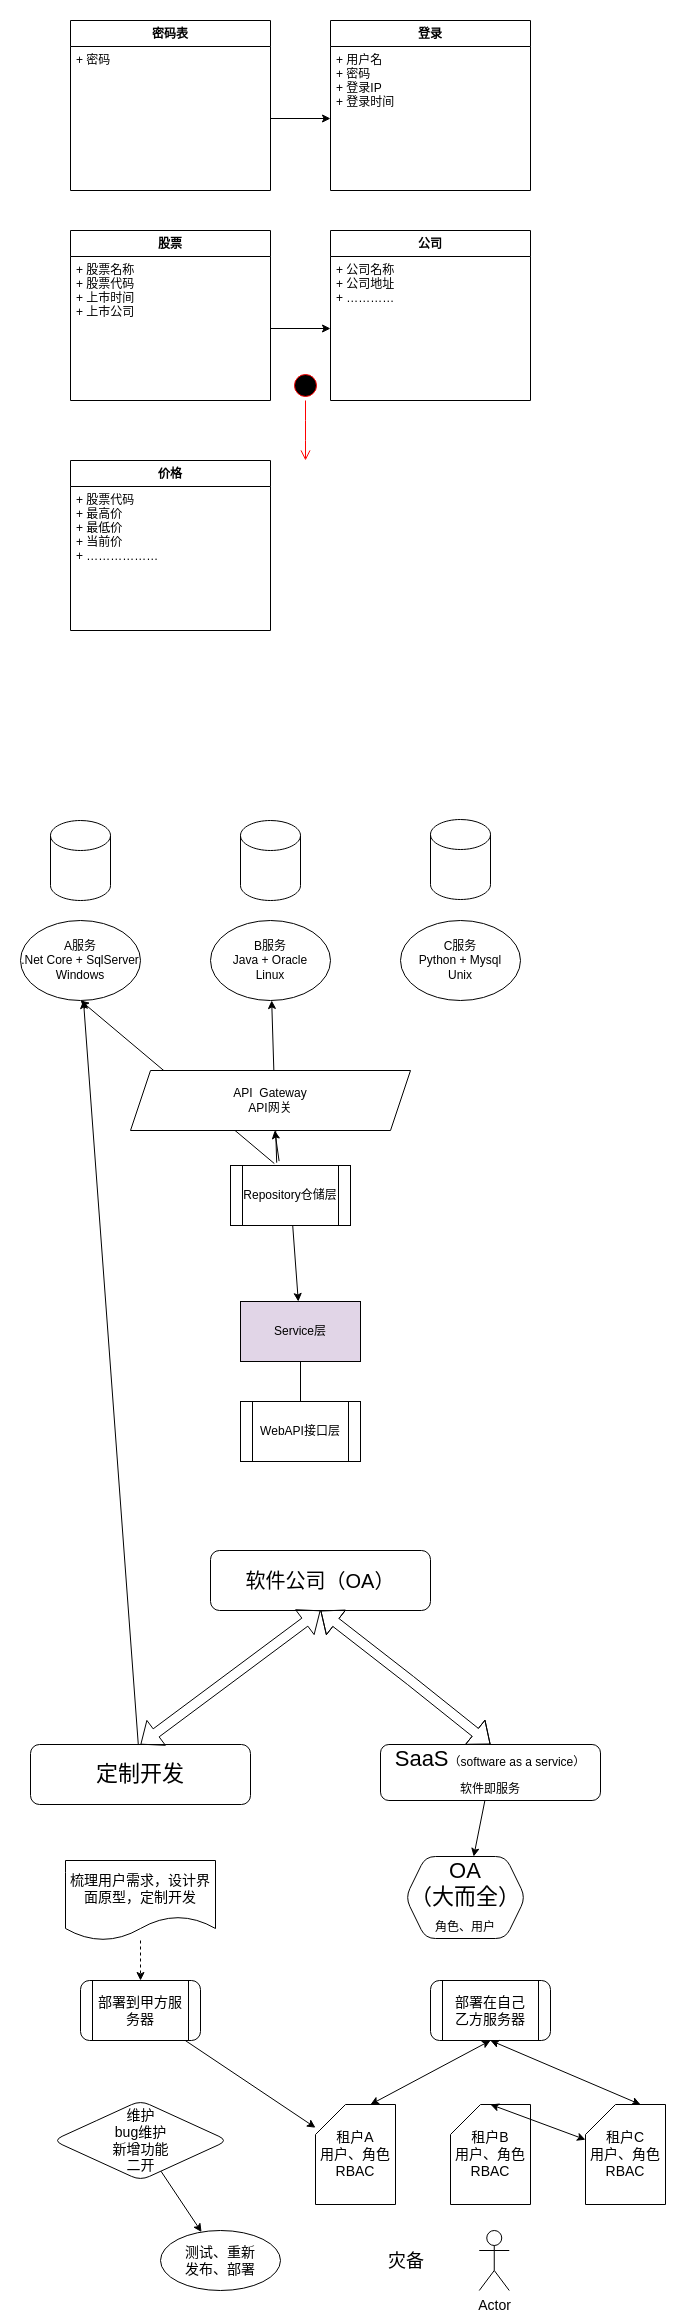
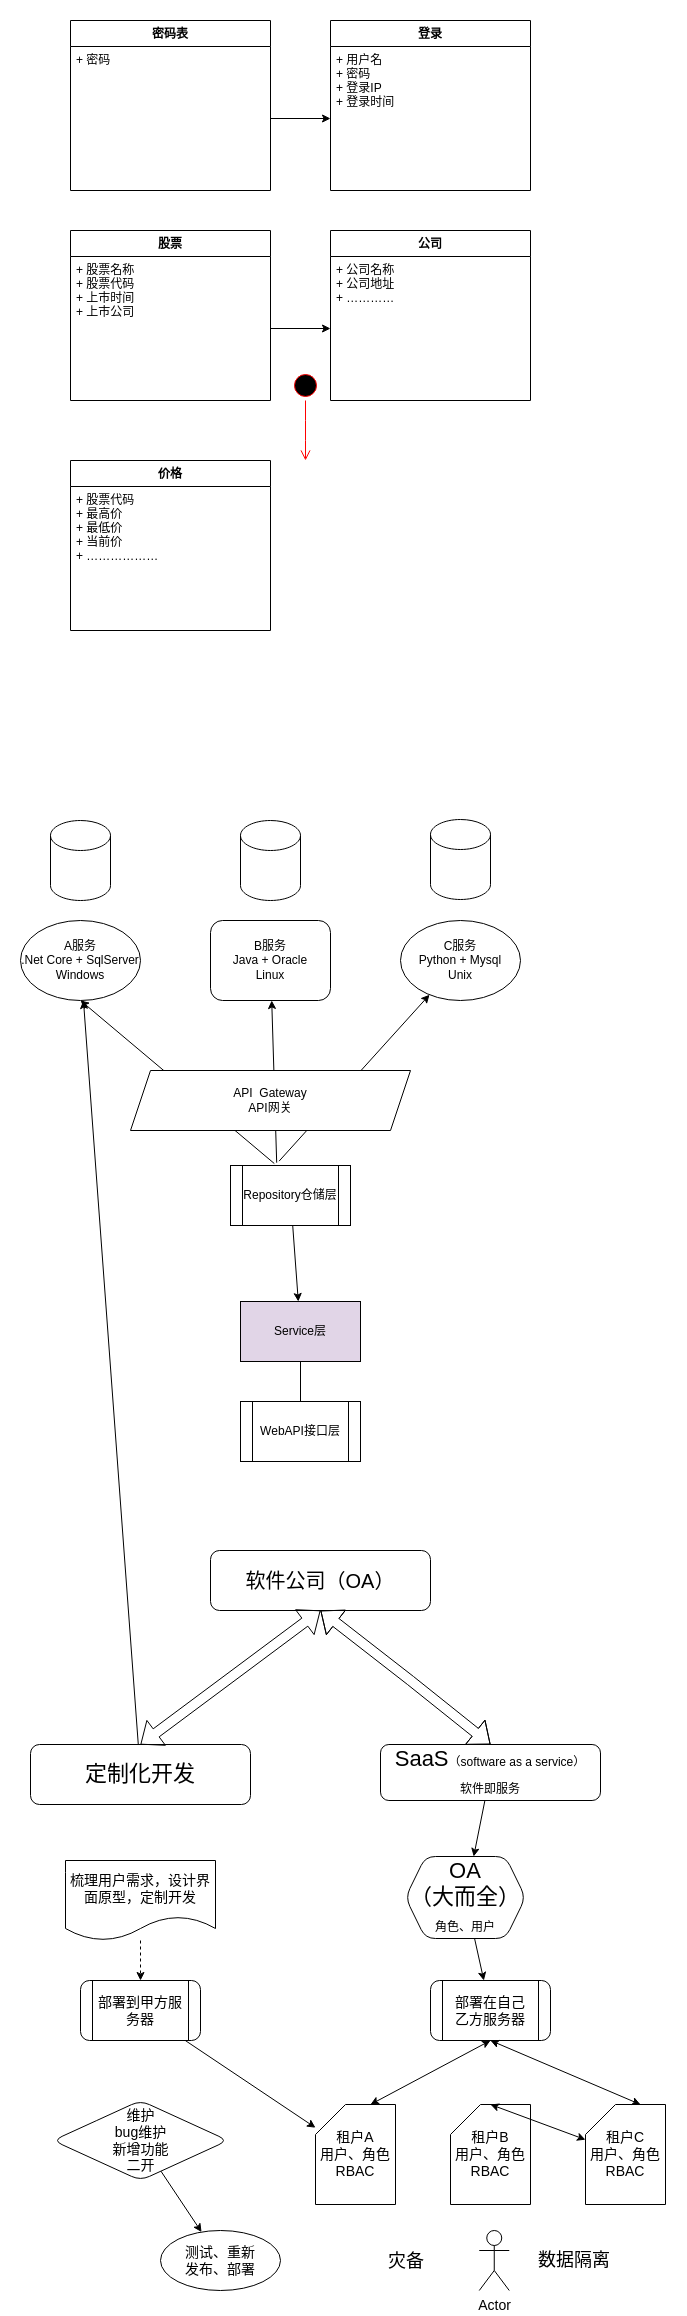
- <mxCell id="17" value="B服务&lt;br&gt;Java + Oracle&lt;br&gt;Linux" style="ellipse;whiteSpace=wrap;html=1;" vertex="1" parent="1"><mxGeometry x="210" y="920" width="120" height="80" as="geometry" /></mxCell>
+ <mxCell id="17" value="B服务&lt;br&gt;Java + Oracle&lt;br&gt;Linux" style="whiteSpace=wrap;html=1;rounded=1;" vertex="1" parent="1"><mxGeometry x="210" y="920" width="120" height="80" as="geometry" /></mxCell>
- <mxCell id="29" value="" style="endArrow=classic;html=1;exitX=0.405;exitY=-0.073;exitDx=0;exitDy=0;exitPerimeter=0;" edge="1" parent="1" source="23" target="30"><mxGeometry width="50" height="50" relative="1" as="geometry"><mxPoint x="286.2" y="1106.18" as="sourcePoint" /><mxPoint x="281.764" y="1009.983" as="targetPoint" /></mxGeometry></mxCell>
+ <mxCell id="29" value="" style="endArrow=classic;html=1;exitX=0.405;exitY=-0.073;exitDx=0;exitDy=0;exitPerimeter=0;" edge="1" parent="1" source="23" target="18"><mxGeometry width="50" height="50" relative="1" as="geometry"><mxPoint x="286.2" y="1106.18" as="sourcePoint" /><mxPoint x="281.764" y="1009.983" as="targetPoint" /></mxGeometry></mxCell>
- <mxCell id="33" value="定制开发" style="rounded=1;whiteSpace=wrap;html=1;fontSize=22;" vertex="1" parent="1"><mxGeometry x="30" y="1744" width="220" height="60" as="geometry" /></mxCell>
+ <mxCell id="33" value="定制化开发" style="rounded=1;whiteSpace=wrap;html=1;fontSize=22;" vertex="1" parent="1"><mxGeometry x="30" y="1744" width="220" height="60" as="geometry" /></mxCell>
+ <mxCell id="45" value="" style="edgeStyle=none;html=1;fontSize=12;" edge="1" parent="1" source="46" target="47"><mxGeometry relative="1" as="geometry" /></mxCell>
+ <mxCell id="55" value="数据隔离" style="text;html=1;strokeColor=none;fillColor=none;align=center;verticalAlign=middle;whiteSpace=wrap;rounded=0;fontSize=18;" vertex="1" parent="1"><mxGeometry x="523.75" y="2245" width="100" height="30" as="geometry" /></mxCell>
